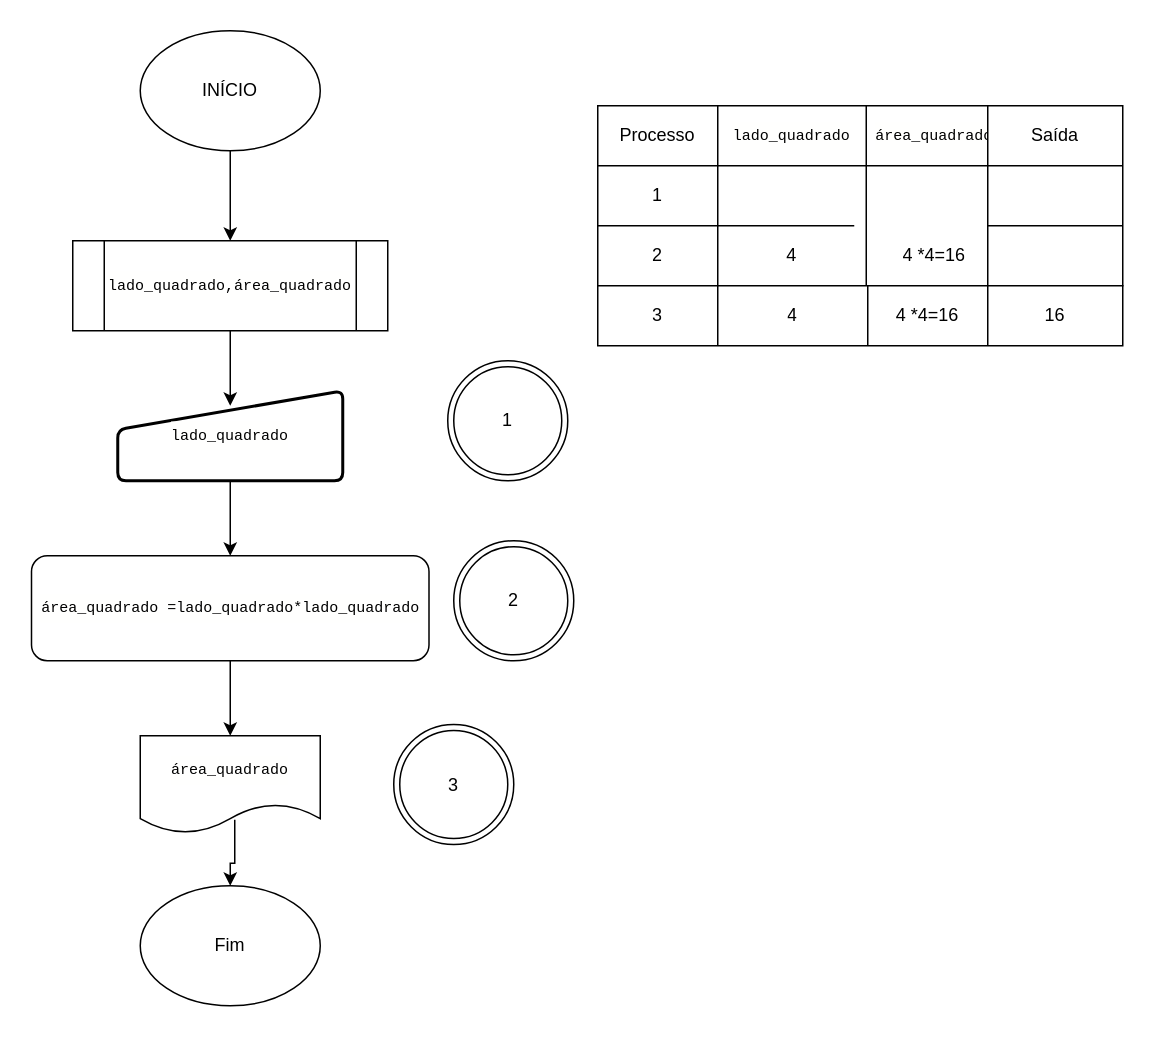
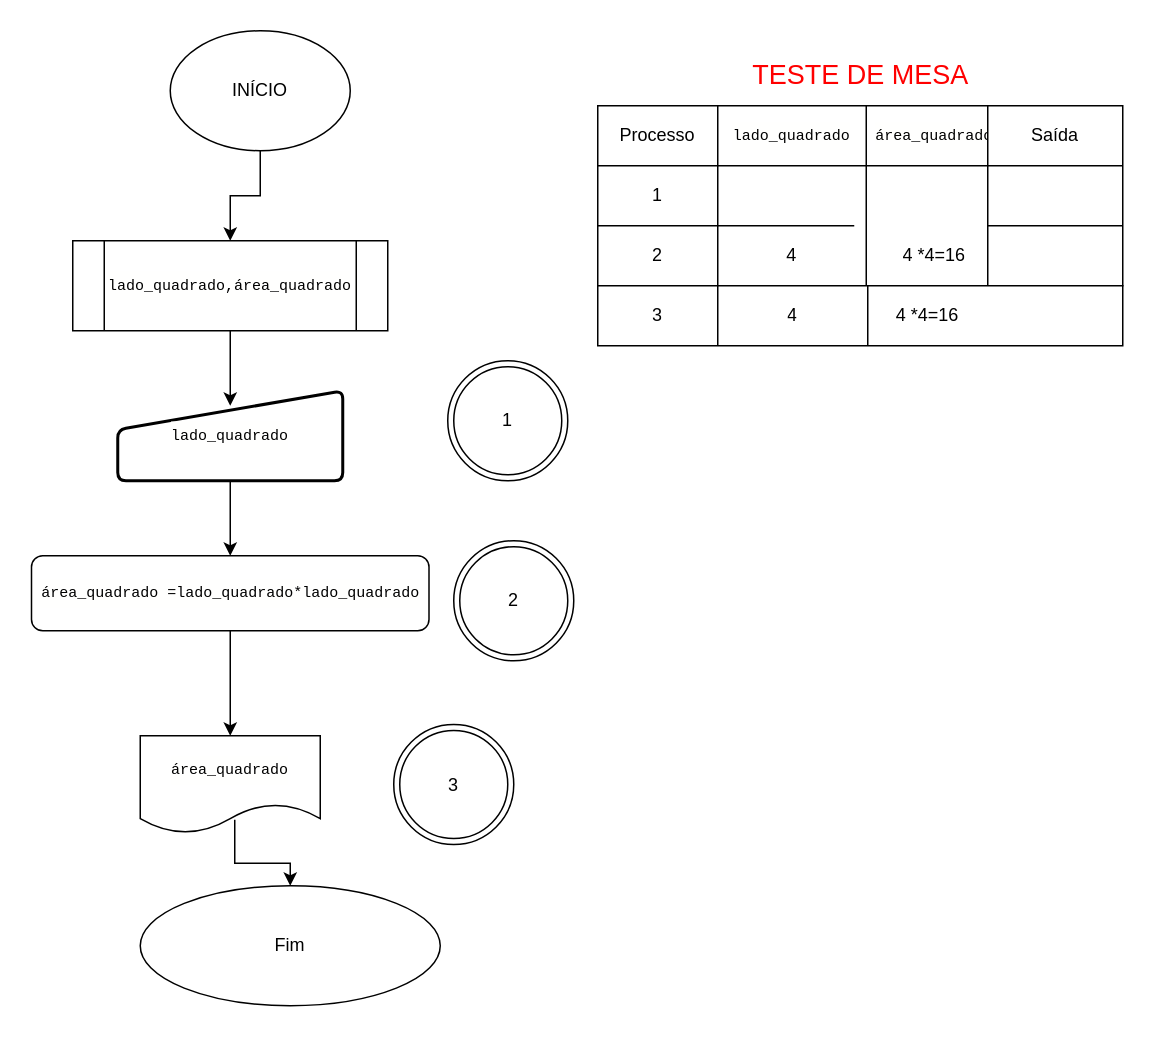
+ <mxCell id="41" value="&lt;font style=&quot;font-size: 18px&quot;&gt;TESTE DE MESA&lt;/font&gt;" style="text;html=1;align=center;verticalAlign=middle;resizable=0;points=[];autosize=1;fontColor=#FF0000;" vertex="1" parent="1"><mxGeometry x="493" y="40" width="160" height="20" as="geometry" /></mxCell>
- <mxCell id="3" value="INÍCIO" style="ellipse;whiteSpace=wrap;html=1;" vertex="1" parent="1"><mxGeometry x="93" y="20" width="120" height="80" as="geometry" /></mxCell>
+ <mxCell id="3" value="INÍCIO" style="ellipse;whiteSpace=wrap;html=1;" vertex="1" parent="1"><mxGeometry x="113" y="20" width="120" height="80" as="geometry" /></mxCell>
- <mxCell id="40" value="16" style="shape=partialRectangle;html=1;whiteSpace=wrap;connectable=0;overflow=hidden;fillColor=none;top=0;left=0;bottom=0;right=0;" vertex="1" parent="36"><mxGeometry x="260" width="90" height="40" as="geometry" /></mxCell>
- <mxCell id="9" value="&lt;div style=&quot;background-color: rgb(255 , 255 , 254) ; font-family: &amp;#34;consolas&amp;#34; , &amp;#34;courier new&amp;#34; , monospace ; line-height: 19px&quot;&gt;&lt;font&gt;&lt;font style=&quot;font-size: 10px&quot;&gt;área_quadrado =&lt;/font&gt;&lt;span style=&quot;font-family: &amp;#34;consolas&amp;#34; , &amp;#34;courier new&amp;#34; , monospace&quot;&gt;&lt;font&gt;&lt;font style=&quot;font-size: 10px&quot;&gt;&lt;font&gt;lado_quadrado*&lt;/font&gt;&lt;span style=&quot;font-family: &amp;#34;consolas&amp;#34; , &amp;#34;courier new&amp;#34; , monospace&quot;&gt;lado_quadrado&lt;/span&gt; &lt;/font&gt;&lt;/font&gt;&lt;/span&gt;&lt;/font&gt;&lt;br&gt;&lt;/div&gt;&lt;div style=&quot;background-color: rgb(255 , 255 , 254) ; font-family: &amp;#34;consolas&amp;#34; , &amp;#34;courier new&amp;#34; , monospace ; line-height: 19px&quot;&gt;&lt;span style=&quot;font-family: &amp;#34;consolas&amp;#34; , &amp;#34;courier new&amp;#34; , monospace&quot;&gt; &lt;/span&gt;&lt;/div&gt;" style="rounded=1;whiteSpace=wrap;html=1;" vertex="1" parent="1"><mxGeometry x="20.5" y="370" width="265" height="70" as="geometry" /></mxCell>
+ <mxCell id="9" value="&lt;div style=&quot;background-color: rgb(255 , 255 , 254) ; font-family: &amp;#34;consolas&amp;#34; , &amp;#34;courier new&amp;#34; , monospace ; line-height: 19px&quot;&gt;&lt;font&gt;&lt;font style=&quot;font-size: 10px&quot;&gt;área_quadrado =&lt;/font&gt;&lt;span style=&quot;font-family: &amp;#34;consolas&amp;#34; , &amp;#34;courier new&amp;#34; , monospace&quot;&gt;&lt;font&gt;&lt;font style=&quot;font-size: 10px&quot;&gt;&lt;font&gt;lado_quadrado*&lt;/font&gt;&lt;span style=&quot;font-family: &amp;#34;consolas&amp;#34; , &amp;#34;courier new&amp;#34; , monospace&quot;&gt;lado_quadrado&lt;/span&gt; &lt;/font&gt;&lt;/font&gt;&lt;/span&gt;&lt;/font&gt;&lt;br&gt;&lt;/div&gt;&lt;div style=&quot;background-color: rgb(255 , 255 , 254) ; font-family: &amp;#34;consolas&amp;#34; , &amp;#34;courier new&amp;#34; , monospace ; line-height: 19px&quot;&gt;&lt;span style=&quot;font-family: &amp;#34;consolas&amp;#34; , &amp;#34;courier new&amp;#34; , monospace&quot;&gt; &lt;/span&gt;&lt;/div&gt;" style="rounded=1;whiteSpace=wrap;html=1;" vertex="1" parent="1"><mxGeometry x="20.5" y="370" width="265" height="50" as="geometry" /></mxCell>
- <mxCell id="12" value="Fim" style="ellipse;whiteSpace=wrap;html=1;" vertex="1" parent="1"><mxGeometry x="93" y="590" width="120" height="80" as="geometry" /></mxCell>
+ <mxCell id="12" value="Fim" style="ellipse;whiteSpace=wrap;html=1;" vertex="1" parent="1"><mxGeometry x="93" y="590" width="200" height="80" as="geometry" /></mxCell>
